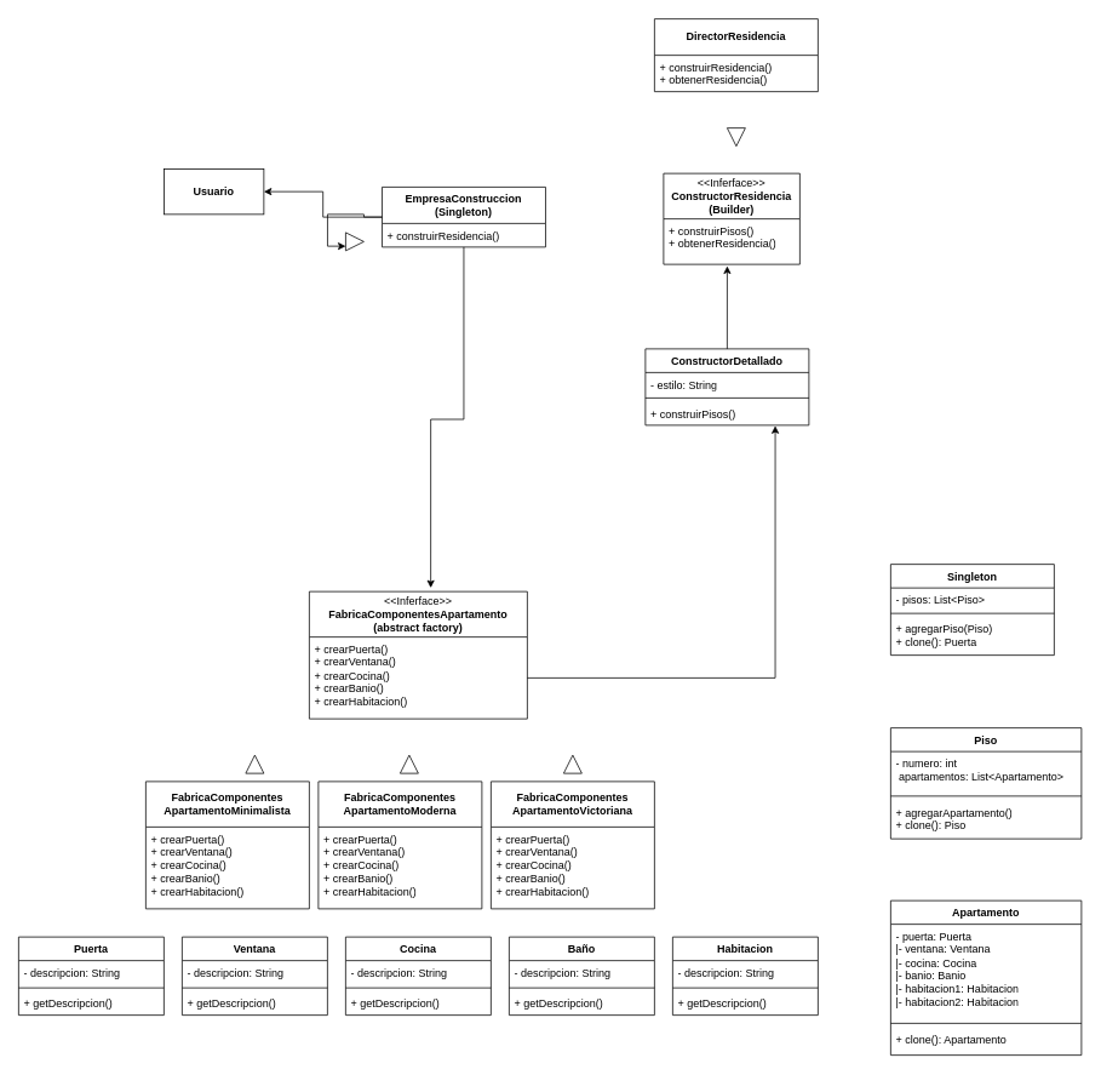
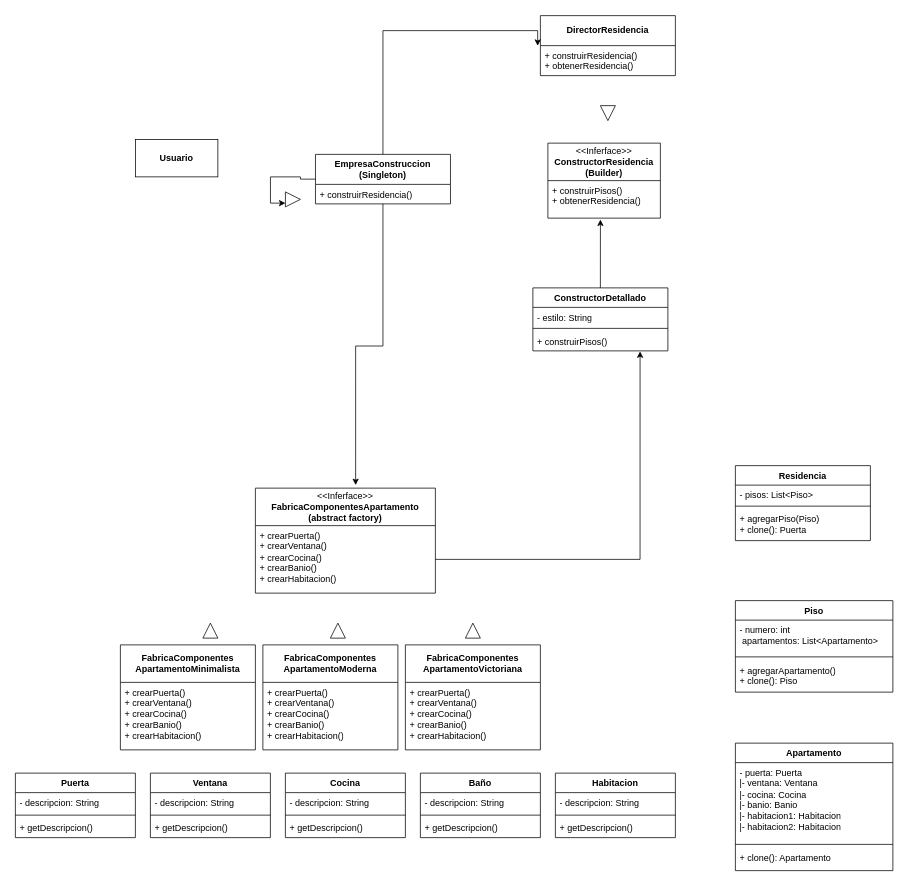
- <mxCell id="61" style="edgeStyle=orthogonalEdgeStyle;rounded=0;orthogonalLoop=1;jettySize=auto;html=1;" edge="1" parent="1" source="3" target="5"><mxGeometry relative="1" as="geometry" /></mxCell>
+ <mxCell id="61" style="edgeStyle=orthogonalEdgeStyle;rounded=0;orthogonalLoop=1;jettySize=auto;html=1;entryX=-0.02;entryY=0.006;entryDx=0;entryDy=0;entryPerimeter=0;" edge="1" parent="1" source="3" target="46"><mxGeometry relative="1" as="geometry" /></mxCell>
- <mxCell id="48" value="Singleton" style="swimlane;fontStyle=1;align=center;verticalAlign=top;childLayout=stackLayout;horizontal=1;startSize=26;horizontalStack=0;resizeParent=1;resizeParentMax=0;resizeLast=0;collapsible=1;marginBottom=0;whiteSpace=wrap;html=1;" vertex="1" parent="1"><mxGeometry x="980" y="620" width="180" height="100" as="geometry" /></mxCell>
+ <mxCell id="48" value="Residencia" style="swimlane;fontStyle=1;align=center;verticalAlign=top;childLayout=stackLayout;horizontal=1;startSize=26;horizontalStack=0;resizeParent=1;resizeParentMax=0;resizeLast=0;collapsible=1;marginBottom=0;whiteSpace=wrap;html=1;" vertex="1" parent="1"><mxGeometry x="980" y="620" width="180" height="100" as="geometry" /></mxCell>
